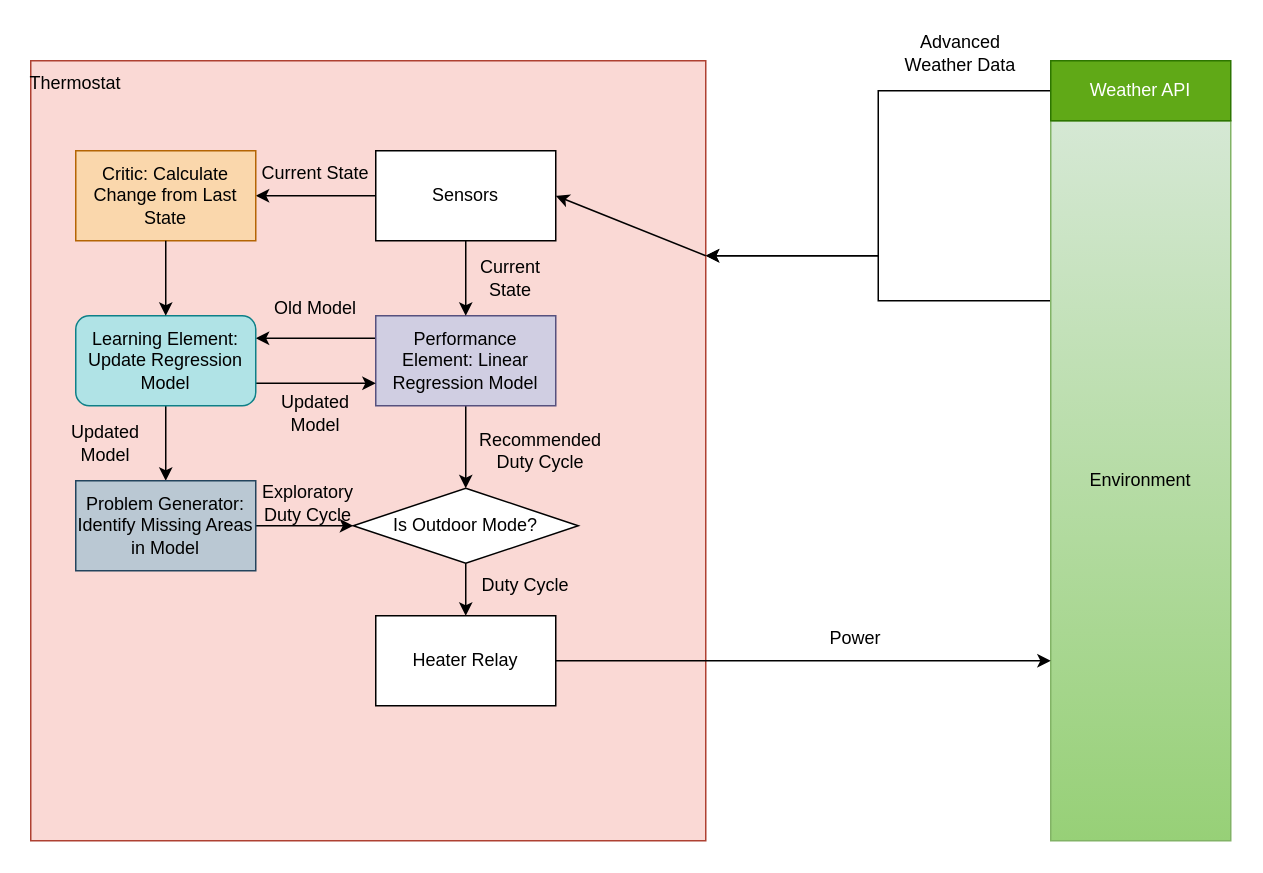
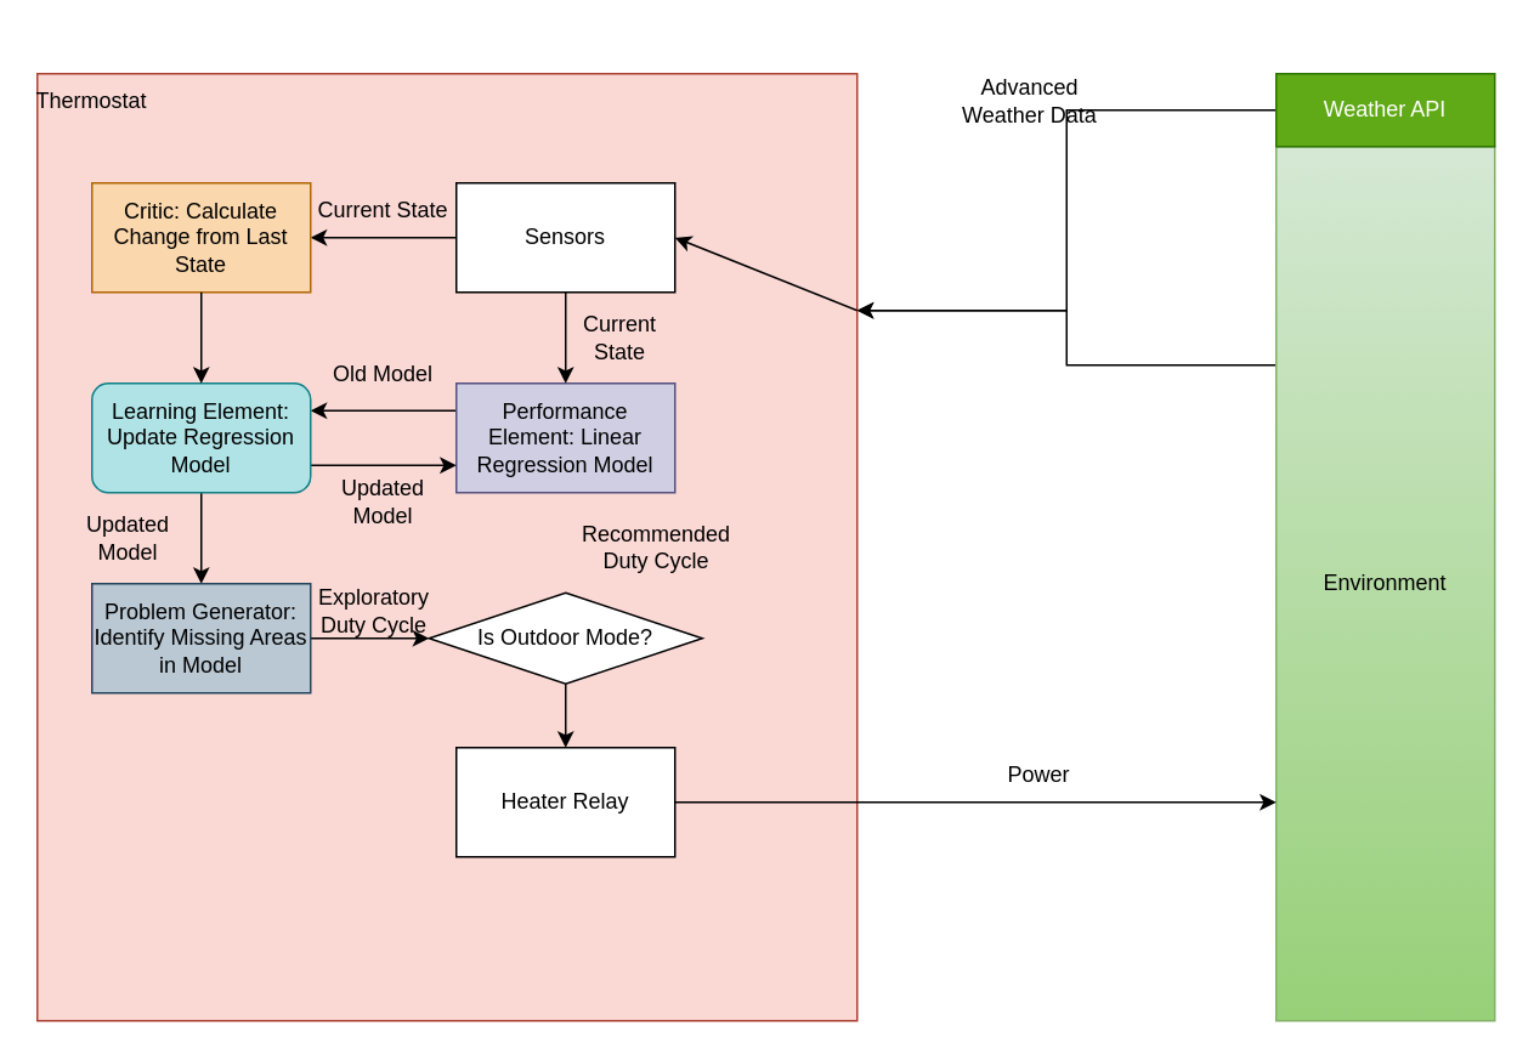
- <mxCell id="11" value="Advanced Weather Data" style="text;html=1;align=center;verticalAlign=middle;whiteSpace=wrap;rounded=0;" parent="1" vertex="1"><mxGeometry x="600" y="20" width="80" height="30" as="geometry" /></mxCell>
+ <mxCell id="11" value="Advanced Weather Data" style="text;html=1;align=center;verticalAlign=middle;whiteSpace=wrap;rounded=0;" parent="1" vertex="1"><mxGeometry x="525" y="40" width="80" height="30" as="geometry" /></mxCell>
- <mxCell id="13" style="edgeStyle=orthogonalEdgeStyle;rounded=0;orthogonalLoop=1;jettySize=auto;html=1;exitX=0.5;exitY=1;exitDx=0;exitDy=0;entryX=0.5;entryY=0;entryDx=0;entryDy=0;" edge="1" parent="1" source="14" target="32"><mxGeometry relative="1" as="geometry" /></mxCell>
- <mxCell id="35" value="Duty Cycle" style="text;html=1;align=center;verticalAlign=middle;whiteSpace=wrap;rounded=0;" vertex="1" parent="1"><mxGeometry x="320" y="375" width="60" height="30" as="geometry" /></mxCell>
